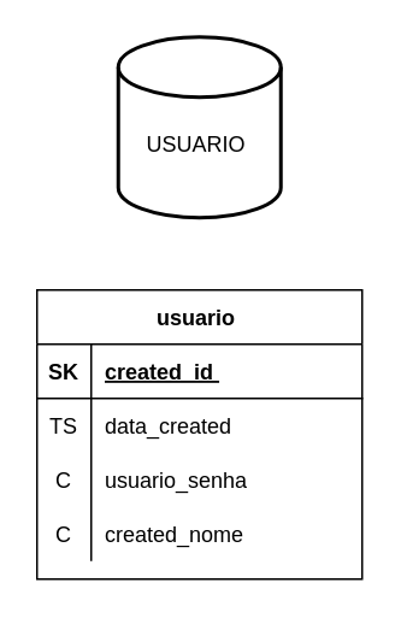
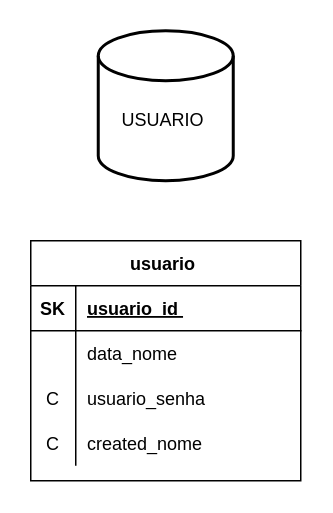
- <mxCell id="7" value="created_id " style="shape=partialRectangle;connectable=0;fillColor=none;top=0;left=0;bottom=0;right=0;align=left;spacingLeft=6;fontStyle=5;overflow=hidden;" vertex="1" parent="5"><mxGeometry x="30" width="150" height="30" as="geometry" /></mxCell>
+ <mxCell id="7" value="usuario_id " style="shape=partialRectangle;connectable=0;fillColor=none;top=0;left=0;bottom=0;right=0;align=left;spacingLeft=6;fontStyle=5;overflow=hidden;" vertex="1" parent="5"><mxGeometry x="30" width="150" height="30" as="geometry" /></mxCell>
- <mxCell id="9" value="TS" style="shape=partialRectangle;connectable=0;fillColor=none;top=0;left=0;bottom=0;right=0;editable=1;overflow=hidden;" vertex="1" parent="8"><mxGeometry width="30" height="30" as="geometry" /></mxCell>
- <mxCell id="10" value="data_created   " style="shape=partialRectangle;connectable=0;fillColor=none;top=0;left=0;bottom=0;right=0;align=left;spacingLeft=6;overflow=hidden;" vertex="1" parent="8"><mxGeometry x="30" width="150" height="30" as="geometry" /></mxCell>
+ <mxCell id="10" value="data_nome   " style="shape=partialRectangle;connectable=0;fillColor=none;top=0;left=0;bottom=0;right=0;align=left;spacingLeft=6;overflow=hidden;" vertex="1" parent="8"><mxGeometry x="30" width="150" height="30" as="geometry" /></mxCell>
